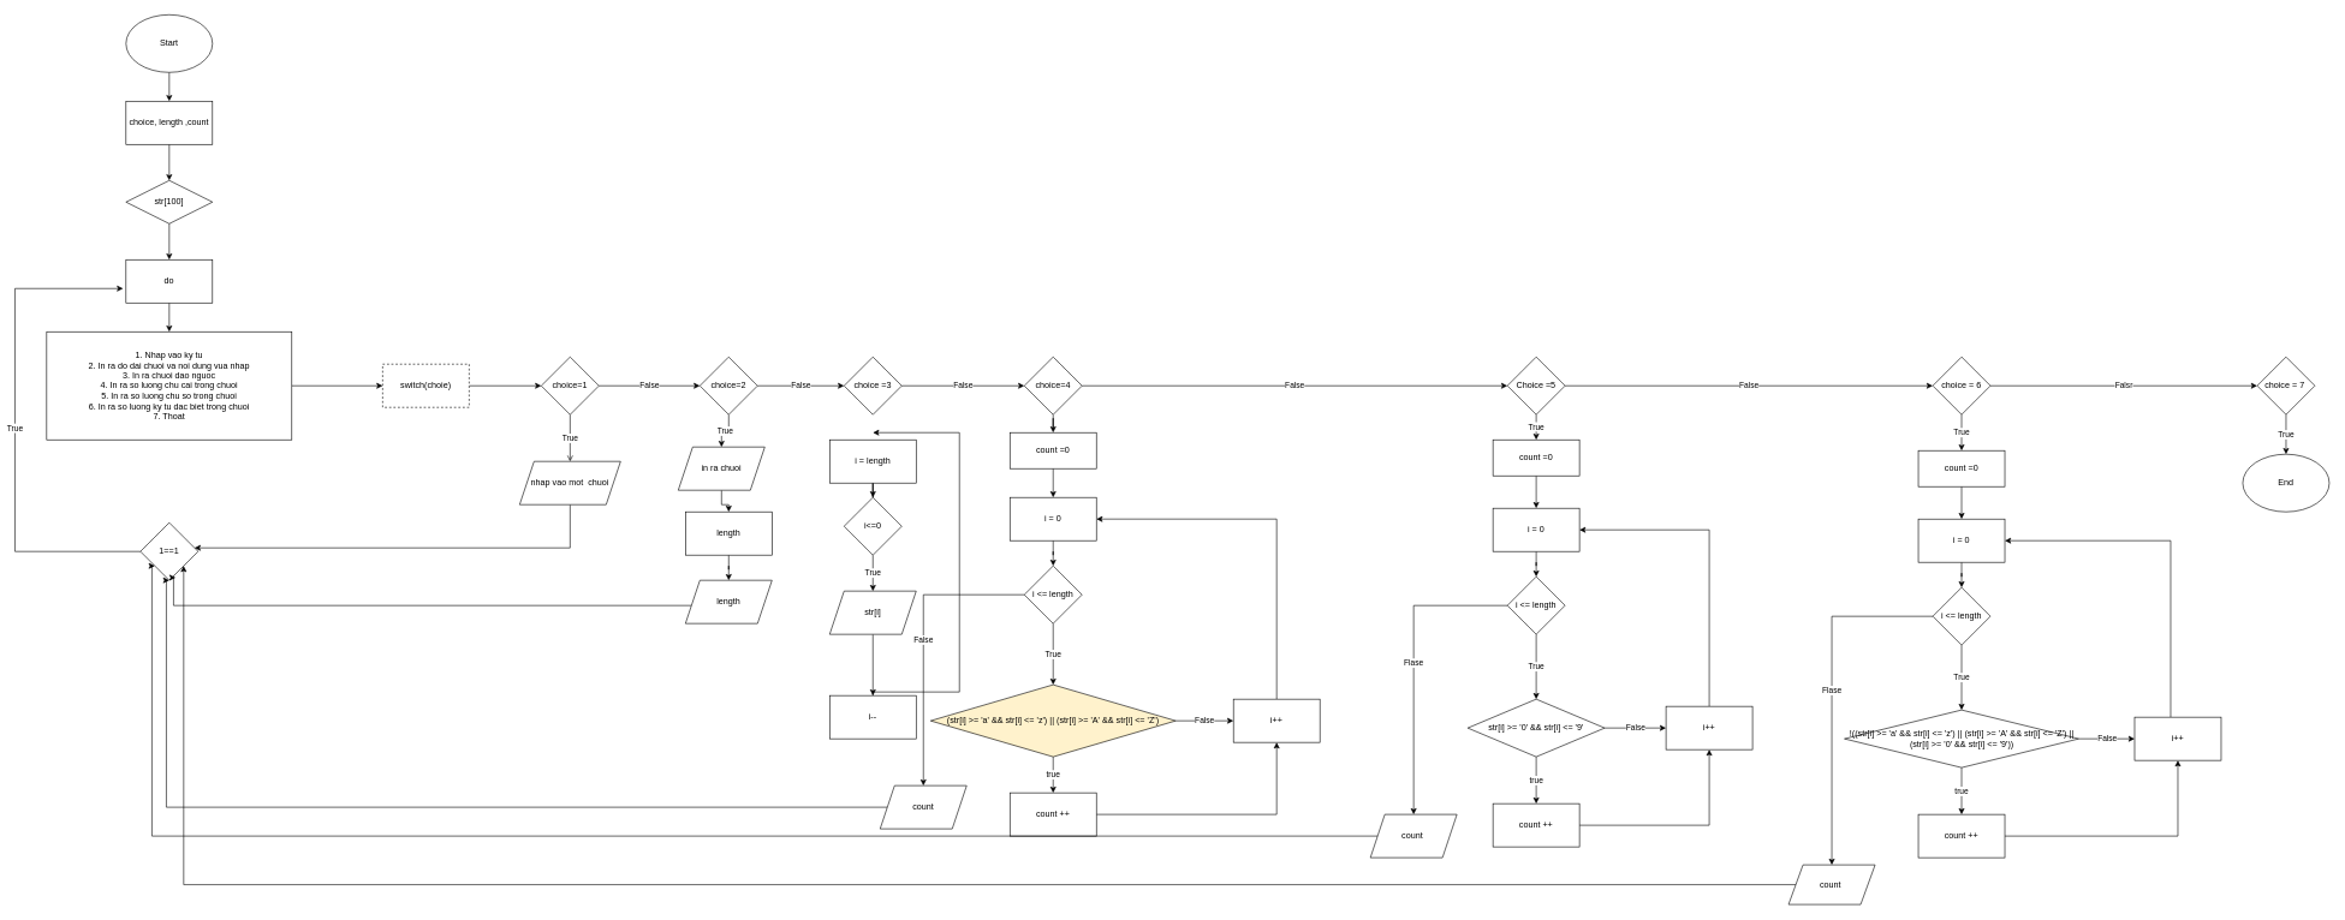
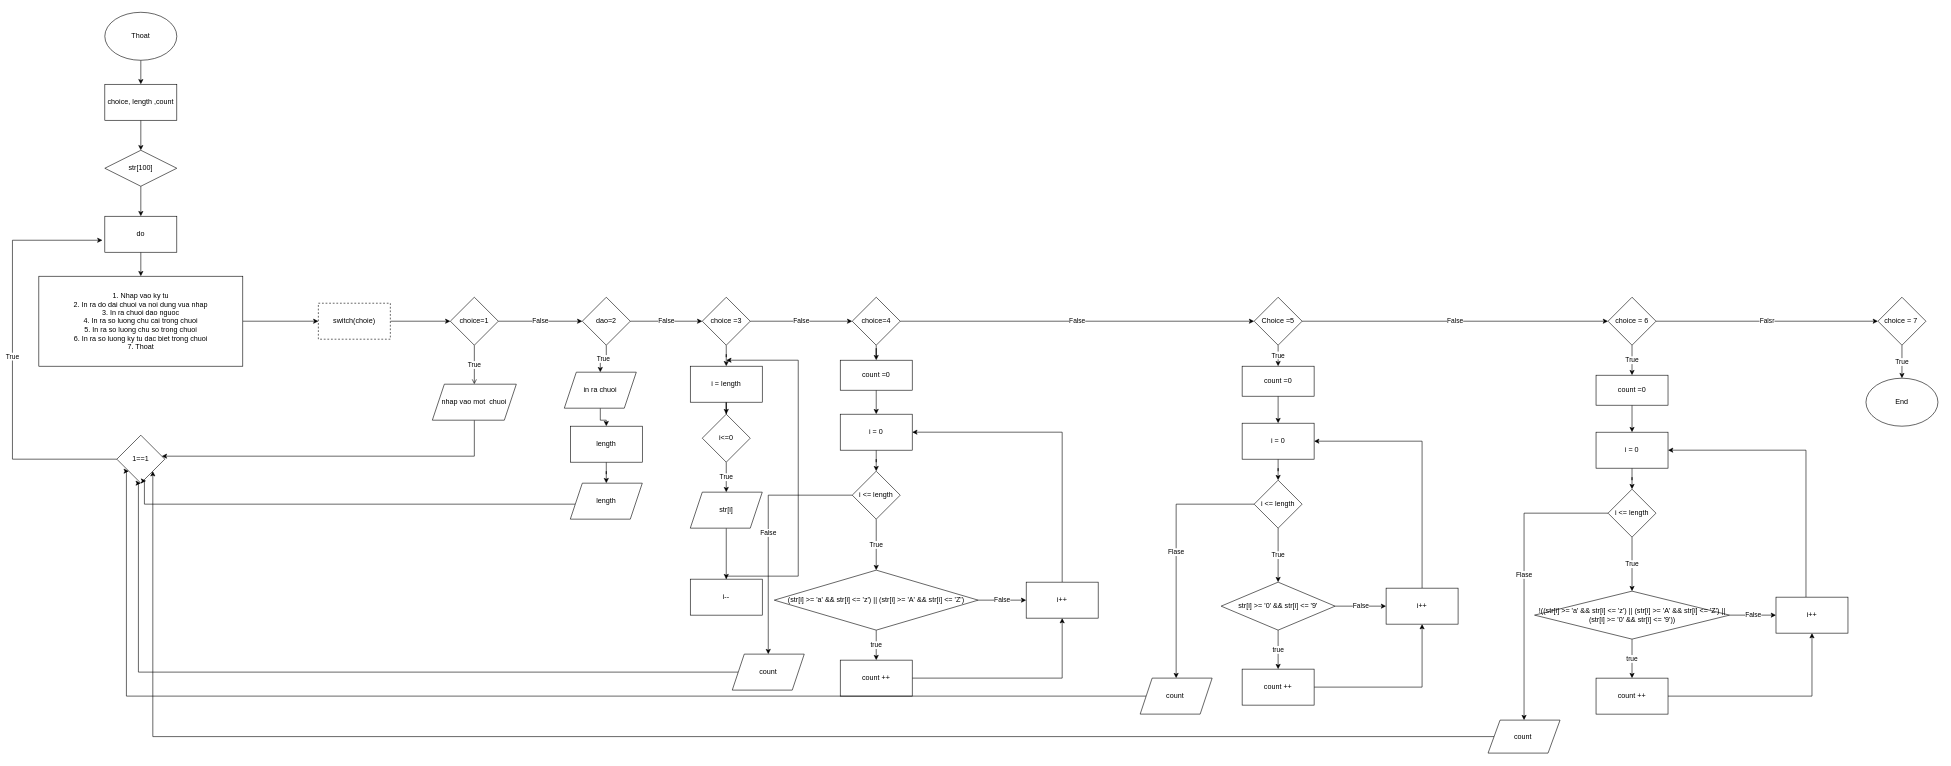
- <mxCell id="3" value="Start" style="ellipse;whiteSpace=wrap;html=1;" vertex="1" parent="1"><mxGeometry x="174" y="20" width="120" height="80" as="geometry" /></mxCell>
+ <mxCell id="3" value="Thoat" style="ellipse;whiteSpace=wrap;html=1;" vertex="1" parent="1"><mxGeometry x="174" y="20" width="120" height="80" as="geometry" /></mxCell>
- <mxCell id="23" value="choice=2" style="rhombus;whiteSpace=wrap;html=1;rounded=0;" vertex="1" parent="1"><mxGeometry x="970" y="495" width="80" height="80" as="geometry" /></mxCell>
+ <mxCell id="23" value="dao=2" style="rhombus;whiteSpace=wrap;html=1;rounded=0;" vertex="1" parent="1"><mxGeometry x="970" y="495" width="80" height="80" as="geometry" /></mxCell>
+ <mxCell id="30" value="" style="edgeStyle=orthogonalEdgeStyle;rounded=0;orthogonalLoop=1;jettySize=auto;html=1;" edge="1" parent="1" source="32" target="34"><mxGeometry relative="1" as="geometry" /></mxCell>
- <mxCell id="53" value="(str[i] &gt;= 'a' &amp;&amp; str[i] &lt;= 'z') || (str[i] &gt;= 'A' &amp;&amp; str[i] &lt;= 'Z')" style="rhombus;whiteSpace=wrap;html=1;fillColor=#fff2cc;" vertex="1" parent="1"><mxGeometry x="1290" y="950" width="340" height="100" as="geometry" /></mxCell>
+ <mxCell id="53" value="(str[i] &gt;= 'a' &amp;&amp; str[i] &lt;= 'z') || (str[i] &gt;= 'A' &amp;&amp; str[i] &lt;= 'Z')" style="rhombus;whiteSpace=wrap;html=1;" vertex="1" parent="1"><mxGeometry x="1290" y="950" width="340" height="100" as="geometry" /></mxCell>
